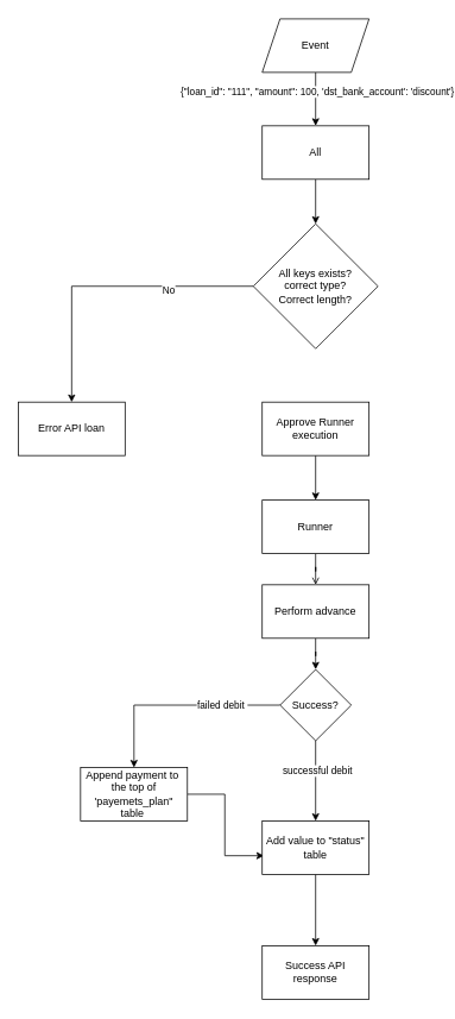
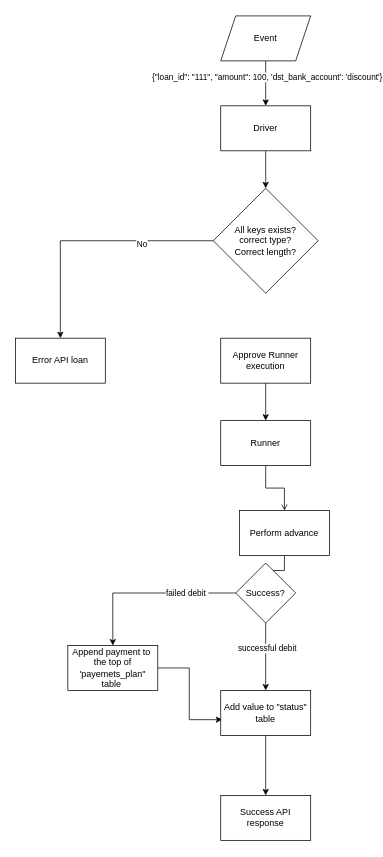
- <mxCell id="6" value="All" style="whiteSpace=wrap;html=1;" vertex="1" parent="1"><mxGeometry x="294" y="140" width="120" height="60" as="geometry" /></mxCell>
+ <mxCell id="6" value="Driver" style="whiteSpace=wrap;html=1;" vertex="1" parent="1"><mxGeometry x="294" y="140" width="120" height="60" as="geometry" /></mxCell>
- <mxCell id="13" value="Perform advance" style="whiteSpace=wrap;html=1;" vertex="1" parent="1"><mxGeometry x="294" y="655" width="120" height="60" as="geometry" /></mxCell>
+ <mxCell id="13" value="Perform advance" style="whiteSpace=wrap;html=1;" vertex="1" parent="1"><mxGeometry x="319" y="680" width="120" height="60" as="geometry" /></mxCell>
